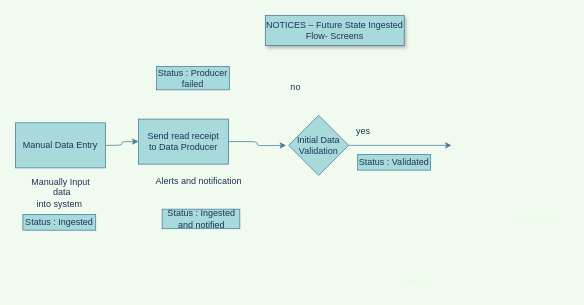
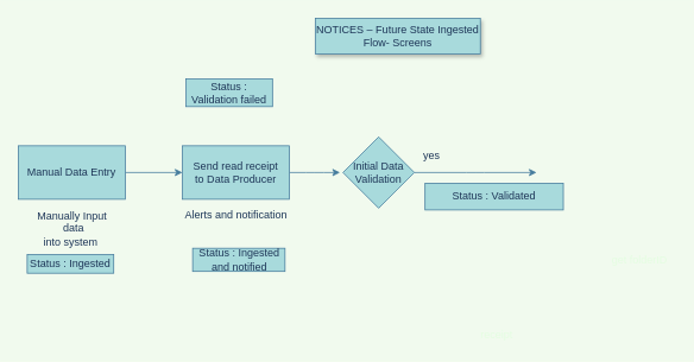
- <mxCell id="17" value="Status : Producer failed" style="whiteSpace=wrap;html=1;align=center;rounded=0;sketch=0;fontColor=#1D3557;strokeColor=#457B9D;fillColor=#A8DADC;" vertex="1" parent="1"><mxGeometry x="208" y="88" width="97" height="31" as="geometry" /></mxCell>
+ <mxCell id="17" value="Status : Validation failed" style="whiteSpace=wrap;html=1;align=center;rounded=0;sketch=0;fontColor=#1D3557;strokeColor=#457B9D;fillColor=#A8DADC;" vertex="1" parent="1"><mxGeometry x="208" y="88" width="97" height="31" as="geometry" /></mxCell>
- <mxCell id="18" value="no" style="text;html=1;align=center;verticalAlign=middle;resizable=0;points=[];autosize=1;strokeColor=none;fillColor=none;fontColor=#1D3557;" vertex="1" parent="1"><mxGeometry x="377" y="103" width="31" height="26" as="geometry" /></mxCell>
- <mxCell id="11" value="&lt;div&gt;Send read receipt&lt;/div&gt;&lt;div&gt;to Data Producer&lt;/div&gt;" style="rounded=0;whiteSpace=wrap;html=1;sketch=0;fontColor=#1D3557;strokeColor=#457B9D;fillColor=#A8DADC;" vertex="1" parent="1"><mxGeometry x="184" y="158" width="120" height="60" as="geometry" /></mxCell>
+ <mxCell id="11" value="&lt;div&gt;Send read receipt&lt;/div&gt;&lt;div&gt;to Data Producer&lt;/div&gt;" style="rounded=0;whiteSpace=wrap;html=1;sketch=0;fontColor=#1D3557;strokeColor=#457B9D;fillColor=#A8DADC;" vertex="1" parent="1"><mxGeometry x="204" y="163" width="120" height="60" as="geometry" /></mxCell>
- <mxCell id="14" value="Status : Validated" style="whiteSpace=wrap;html=1;align=center;rounded=0;sketch=0;fontColor=#1D3557;strokeColor=#457B9D;fillColor=#A8DADC;" vertex="1" parent="1"><mxGeometry x="476" y="205" width="97" height="21" as="geometry" /></mxCell>
+ <mxCell id="14" value="Status : Validated" style="whiteSpace=wrap;html=1;align=center;rounded=0;sketch=0;fontColor=#1D3557;strokeColor=#457B9D;fillColor=#A8DADC;" vertex="1" parent="1"><mxGeometry x="476" y="205" width="155" height="30" as="geometry" /></mxCell>
